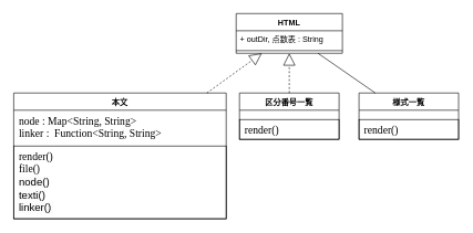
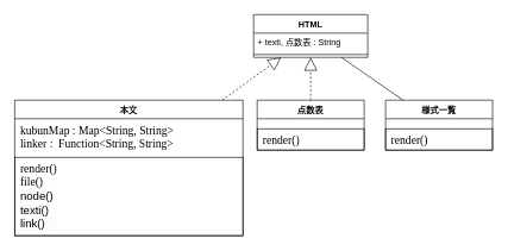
- <mxCell id="3" value="+ outDir, 点数表 : String" style="text;strokeColor=none;fillColor=none;align=left;verticalAlign=top;spacingLeft=4;spacingRight=4;overflow=hidden;rotatable=0;points=[[0,0.5],[1,0.5]];portConstraint=eastwest;whiteSpace=wrap;html=1;" vertex="1" parent="2"><mxGeometry y="26" width="160" height="26" as="geometry" /></mxCell>
+ <mxCell id="3" value="+ texti, 点数表 : String" style="text;strokeColor=none;fillColor=none;align=left;verticalAlign=top;spacingLeft=4;spacingRight=4;overflow=hidden;rotatable=0;points=[[0,0.5],[1,0.5]];portConstraint=eastwest;whiteSpace=wrap;html=1;" vertex="1" parent="2"><mxGeometry y="26" width="160" height="26" as="geometry" /></mxCell>
- <mxCell id="9" value="区分番号一覧" style="swimlane;fontStyle=1;align=center;verticalAlign=top;childLayout=stackLayout;horizontal=1;startSize=26;horizontalStack=0;resizeParent=1;resizeParentMax=0;resizeLast=0;collapsible=1;marginBottom=0;whiteSpace=wrap;html=1;" vertex="1" parent="1"><mxGeometry x="360" y="140" width="150" height="70" as="geometry" /></mxCell>
+ <mxCell id="9" value="点数表" style="swimlane;fontStyle=1;align=center;verticalAlign=top;childLayout=stackLayout;horizontal=1;startSize=26;horizontalStack=0;resizeParent=1;resizeParentMax=0;resizeLast=0;collapsible=1;marginBottom=0;whiteSpace=wrap;html=1;" vertex="1" parent="1"><mxGeometry x="360" y="140" width="150" height="70" as="geometry" /></mxCell>
- <mxCell id="6" value="&lt;div style=&quot;background-color:#ffffff;padding:0px 0px 0px 2px;&quot;&gt;&lt;div style=&quot;font-family: &amp;quot;MigMix 1M&amp;quot;; font-size: 12pt;&quot;&gt;&lt;p style=&quot;margin:0;&quot;&gt;node : Map&amp;lt;String, String&amp;gt;&lt;/p&gt;&lt;p style=&quot;margin:0;&quot;&gt;&lt;span style=&quot;font-size: 12pt;&quot;&gt;linker :&amp;nbsp; Function&amp;lt;String, String&amp;gt;&lt;/span&gt;&lt;/p&gt;&lt;/div&gt;&lt;/div&gt;" style="text;strokeColor=none;fillColor=none;align=left;verticalAlign=top;spacingLeft=4;spacingRight=4;overflow=hidden;rotatable=0;points=[[0,0.5],[1,0.5]];portConstraint=eastwest;whiteSpace=wrap;html=1;" vertex="1" parent="5"><mxGeometry y="26" width="320" height="54" as="geometry" /></mxCell>
+ <mxCell id="6" value="&lt;div style=&quot;background-color:#ffffff;padding:0px 0px 0px 2px;&quot;&gt;&lt;div style=&quot;font-family: &amp;quot;MigMix 1M&amp;quot;; font-size: 12pt;&quot;&gt;&lt;p style=&quot;margin:0;&quot;&gt;kubunMap : Map&amp;lt;String, String&amp;gt;&lt;/p&gt;&lt;p style=&quot;margin:0;&quot;&gt;&lt;span style=&quot;font-size: 12pt;&quot;&gt;linker :&amp;nbsp; Function&amp;lt;String, String&amp;gt;&lt;/span&gt;&lt;/p&gt;&lt;/div&gt;&lt;/div&gt;" style="text;strokeColor=none;fillColor=none;align=left;verticalAlign=top;spacingLeft=4;spacingRight=4;overflow=hidden;rotatable=0;points=[[0,0.5],[1,0.5]];portConstraint=eastwest;whiteSpace=wrap;html=1;" vertex="1" parent="5"><mxGeometry y="26" width="320" height="54" as="geometry" /></mxCell>
- <mxCell id="7" value="&lt;div style=&quot;background-color: rgb(255, 255, 255); padding: 0px 0px 0px 2px; font-size: 16px;&quot;&gt;&lt;div style=&quot;font-family: &amp;quot;MigMix 1M&amp;quot;; font-size: 12pt;&quot;&gt;&lt;p style=&quot;margin:0;&quot;&gt;render()&lt;/p&gt;&lt;p style=&quot;margin:0;&quot;&gt;file()&lt;br style=&quot;border-color: var(--border-color); font-family: Helvetica; background-color: rgb(251, 251, 251);&quot;&gt;&lt;span style=&quot;font-family: Helvetica; background-color: rgb(251, 251, 251);&quot;&gt;node()&lt;/span&gt;&lt;br style=&quot;border-color: var(--border-color); font-family: Helvetica; background-color: rgb(251, 251, 251);&quot;&gt;&lt;span style=&quot;font-family: Helvetica; background-color: rgb(251, 251, 251);&quot;&gt;texti()&lt;/span&gt;&lt;br style=&quot;border-color: var(--border-color); font-family: Helvetica; background-color: rgb(251, 251, 251);&quot;&gt;&lt;/p&gt;&lt;div style=&quot;border-color: var(--border-color); font-family: Helvetica; background-color: rgb(251, 251, 251);&quot;&gt;&lt;span style=&quot;border-color: var(--border-color); background-color: initial;&quot;&gt;linker()&lt;/span&gt;&lt;/div&gt;&lt;/div&gt;&lt;/div&gt;" style="text;strokeColor=default;fillColor=none;align=left;verticalAlign=top;spacingLeft=4;spacingRight=4;overflow=hidden;rotatable=0;points=[[0,0.5],[1,0.5]];portConstraint=eastwest;whiteSpace=wrap;html=1;" vertex="1" parent="5"><mxGeometry y="80" width="320" height="110" as="geometry" /></mxCell>
+ <mxCell id="7" value="&lt;div style=&quot;background-color: rgb(255, 255, 255); padding: 0px 0px 0px 2px; font-size: 16px;&quot;&gt;&lt;div style=&quot;font-family: &amp;quot;MigMix 1M&amp;quot;; font-size: 12pt;&quot;&gt;&lt;p style=&quot;margin:0;&quot;&gt;render()&lt;/p&gt;&lt;p style=&quot;margin:0;&quot;&gt;file()&lt;br style=&quot;border-color: var(--border-color); font-family: Helvetica; background-color: rgb(251, 251, 251);&quot;&gt;&lt;span style=&quot;font-family: Helvetica; background-color: rgb(251, 251, 251);&quot;&gt;node()&lt;/span&gt;&lt;br style=&quot;border-color: var(--border-color); font-family: Helvetica; background-color: rgb(251, 251, 251);&quot;&gt;&lt;span style=&quot;font-family: Helvetica; background-color: rgb(251, 251, 251);&quot;&gt;texti()&lt;/span&gt;&lt;br style=&quot;border-color: var(--border-color); font-family: Helvetica; background-color: rgb(251, 251, 251);&quot;&gt;&lt;/p&gt;&lt;div style=&quot;border-color: var(--border-color); font-family: Helvetica; background-color: rgb(251, 251, 251);&quot;&gt;&lt;span style=&quot;border-color: var(--border-color); background-color: initial;&quot;&gt;link()&lt;/span&gt;&lt;/div&gt;&lt;/div&gt;&lt;/div&gt;" style="text;strokeColor=default;fillColor=none;align=left;verticalAlign=top;spacingLeft=4;spacingRight=4;overflow=hidden;rotatable=0;points=[[0,0.5],[1,0.5]];portConstraint=eastwest;whiteSpace=wrap;html=1;" vertex="1" parent="5"><mxGeometry y="80" width="320" height="110" as="geometry" /></mxCell>
